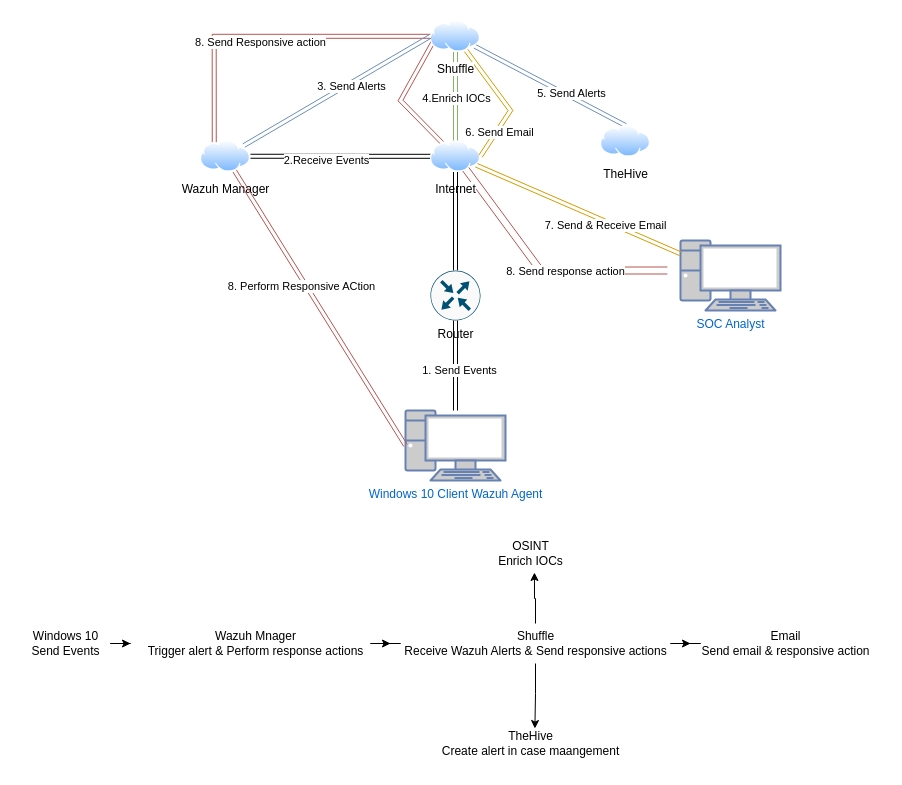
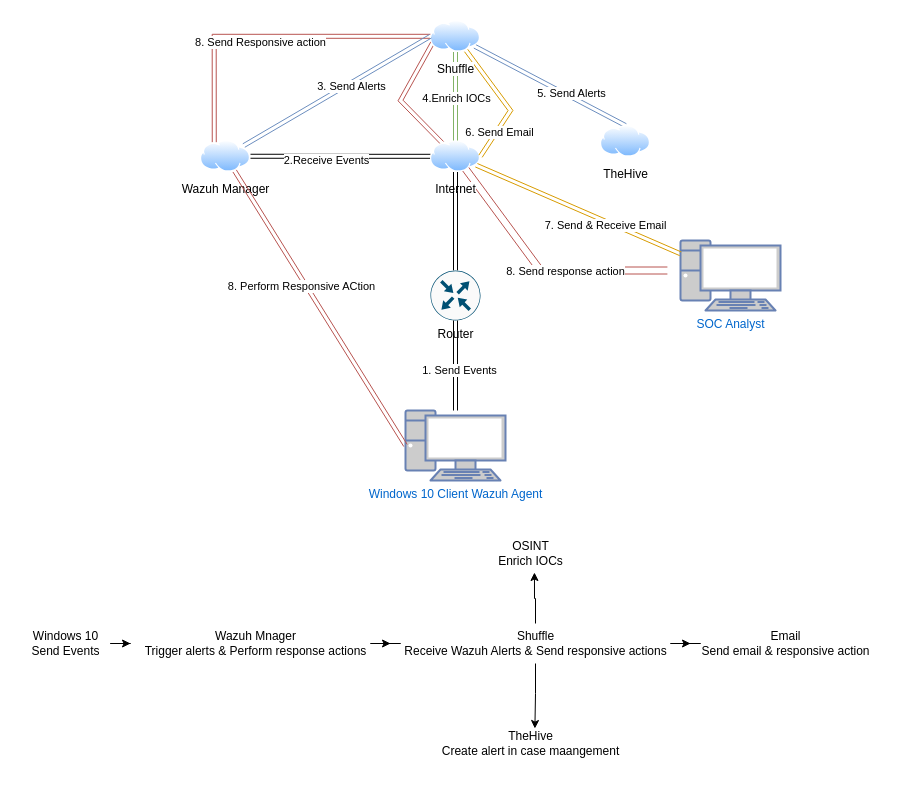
- <mxCell id="34" value="Wazuh Mnager&lt;br&gt;Trigger alert &amp;amp; Perform response actions" style="text;html=1;align=center;verticalAlign=middle;resizable=0;points=[];autosize=1;strokeColor=none;fillColor=none;" vertex="1" parent="1"><mxGeometry x="130" y="623" width="250" height="40" as="geometry" /></mxCell>
+ <mxCell id="34" value="Wazuh Mnager&lt;br&gt;Trigger alerts &amp;amp; Perform response actions" style="text;html=1;align=center;verticalAlign=middle;resizable=0;points=[];autosize=1;strokeColor=none;fillColor=none;" vertex="1" parent="1"><mxGeometry x="130" y="623" width="250" height="40" as="geometry" /></mxCell>
